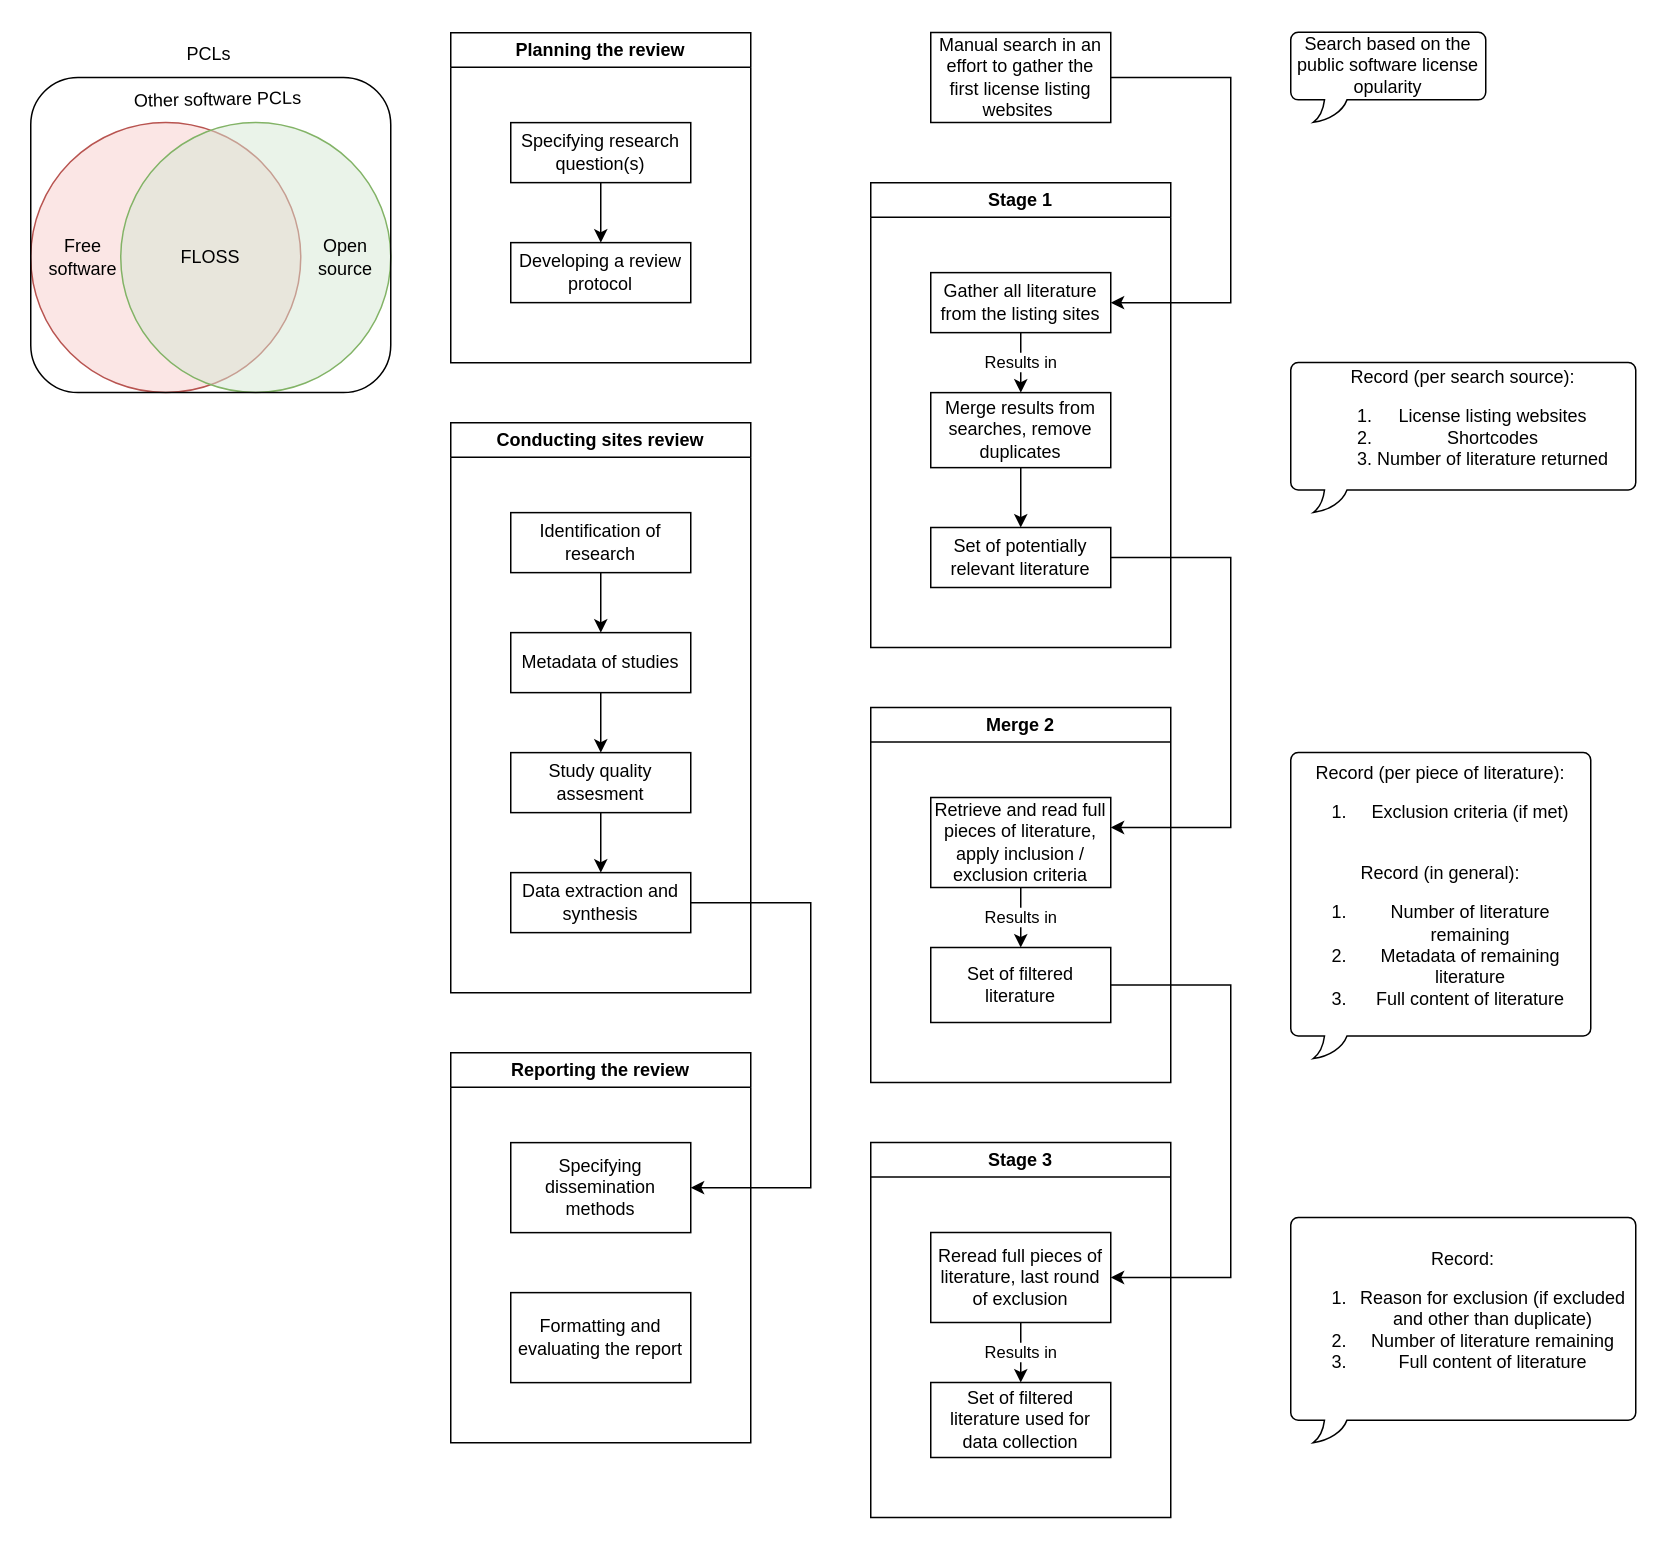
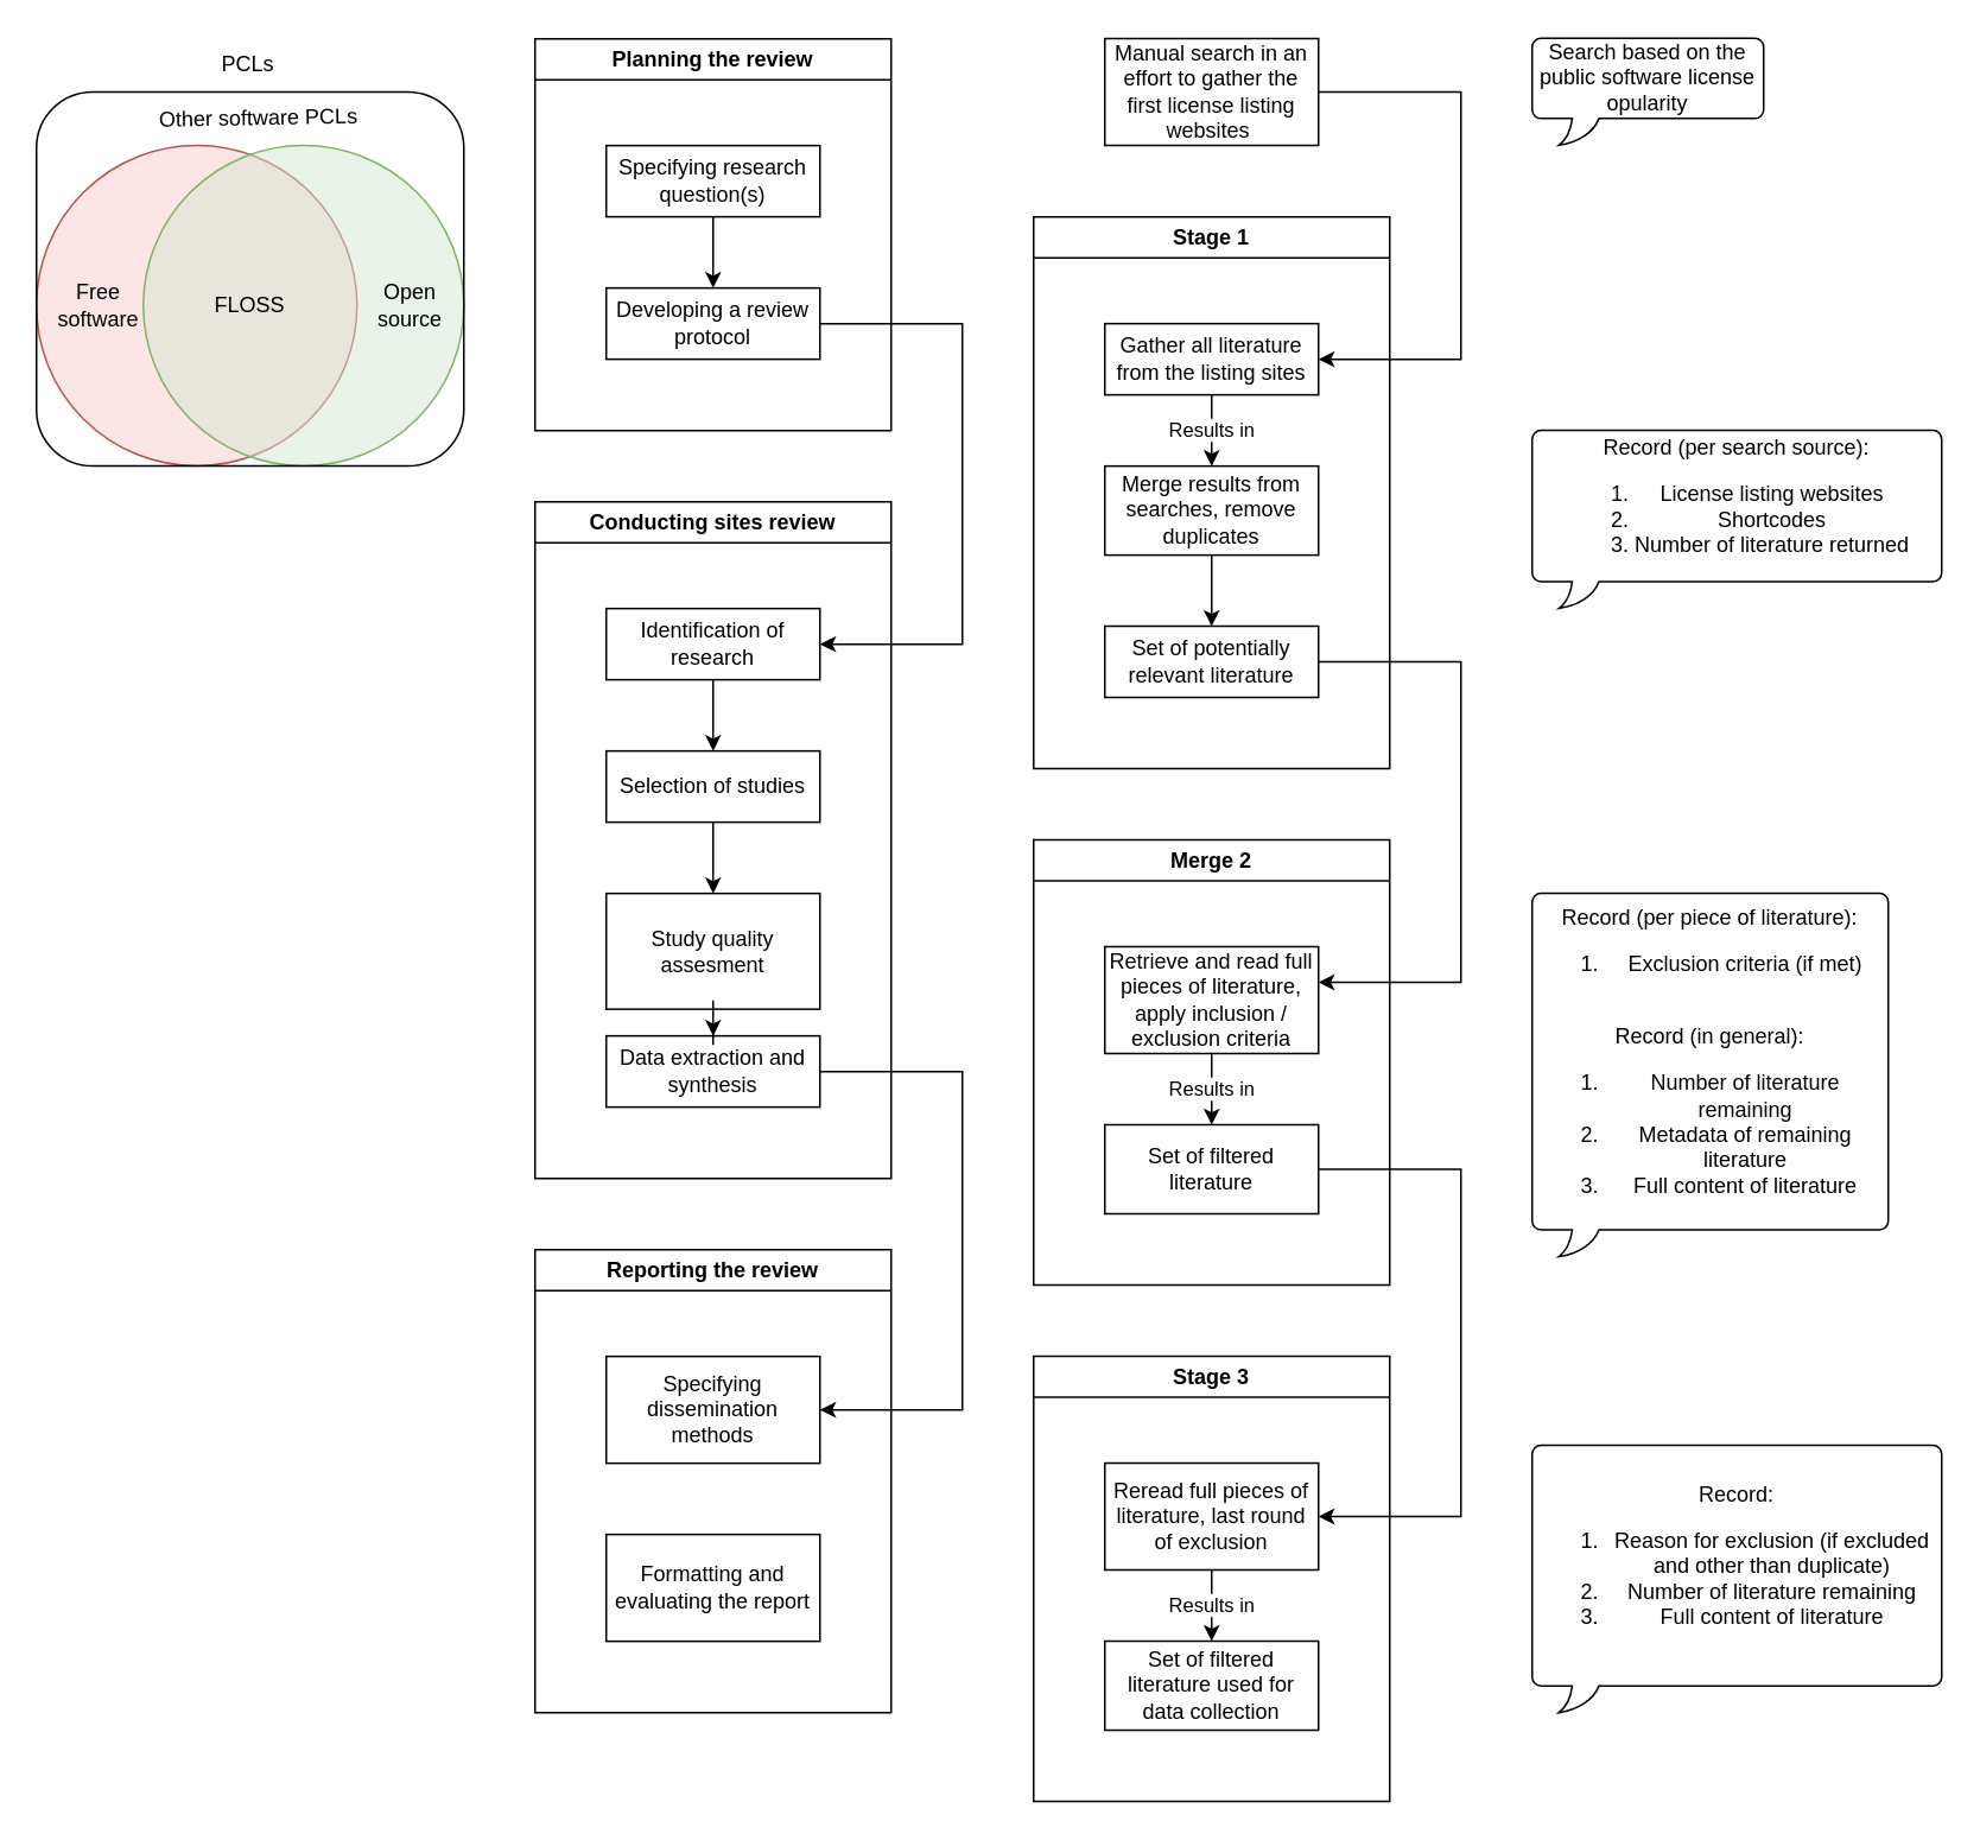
+ <mxCell id="25" style="edgeStyle=orthogonalEdgeStyle;rounded=0;orthogonalLoop=1;jettySize=auto;html=1;" parent="1" source="12" target="16" edge="1"><mxGeometry relative="1" as="geometry"><Array as="points"><mxPoint x="540" y="181.09" /><mxPoint x="540" y="361.09" /></Array></mxGeometry></mxCell>
- <mxCell id="18" value="Metadata of studies" style="rounded=0;whiteSpace=wrap;html=1;fillColor=none;" parent="14" vertex="1"><mxGeometry x="40" y="140" width="120" height="40" as="geometry" /></mxCell>
+ <mxCell id="18" value="Selection of studies" style="rounded=0;whiteSpace=wrap;html=1;fillColor=none;" parent="14" vertex="1"><mxGeometry x="40" y="140" width="120" height="40" as="geometry" /></mxCell>
- <mxCell id="20" value="Study quality assesment" style="rounded=0;whiteSpace=wrap;html=1;fillColor=none;" parent="14" vertex="1"><mxGeometry x="40" y="220" width="120" height="40" as="geometry" /></mxCell>
+ <mxCell id="20" value="Study quality assesment" style="rounded=0;whiteSpace=wrap;html=1;fillColor=none;" parent="14" vertex="1"><mxGeometry x="40" y="220" width="120" height="65" as="geometry" /></mxCell>
